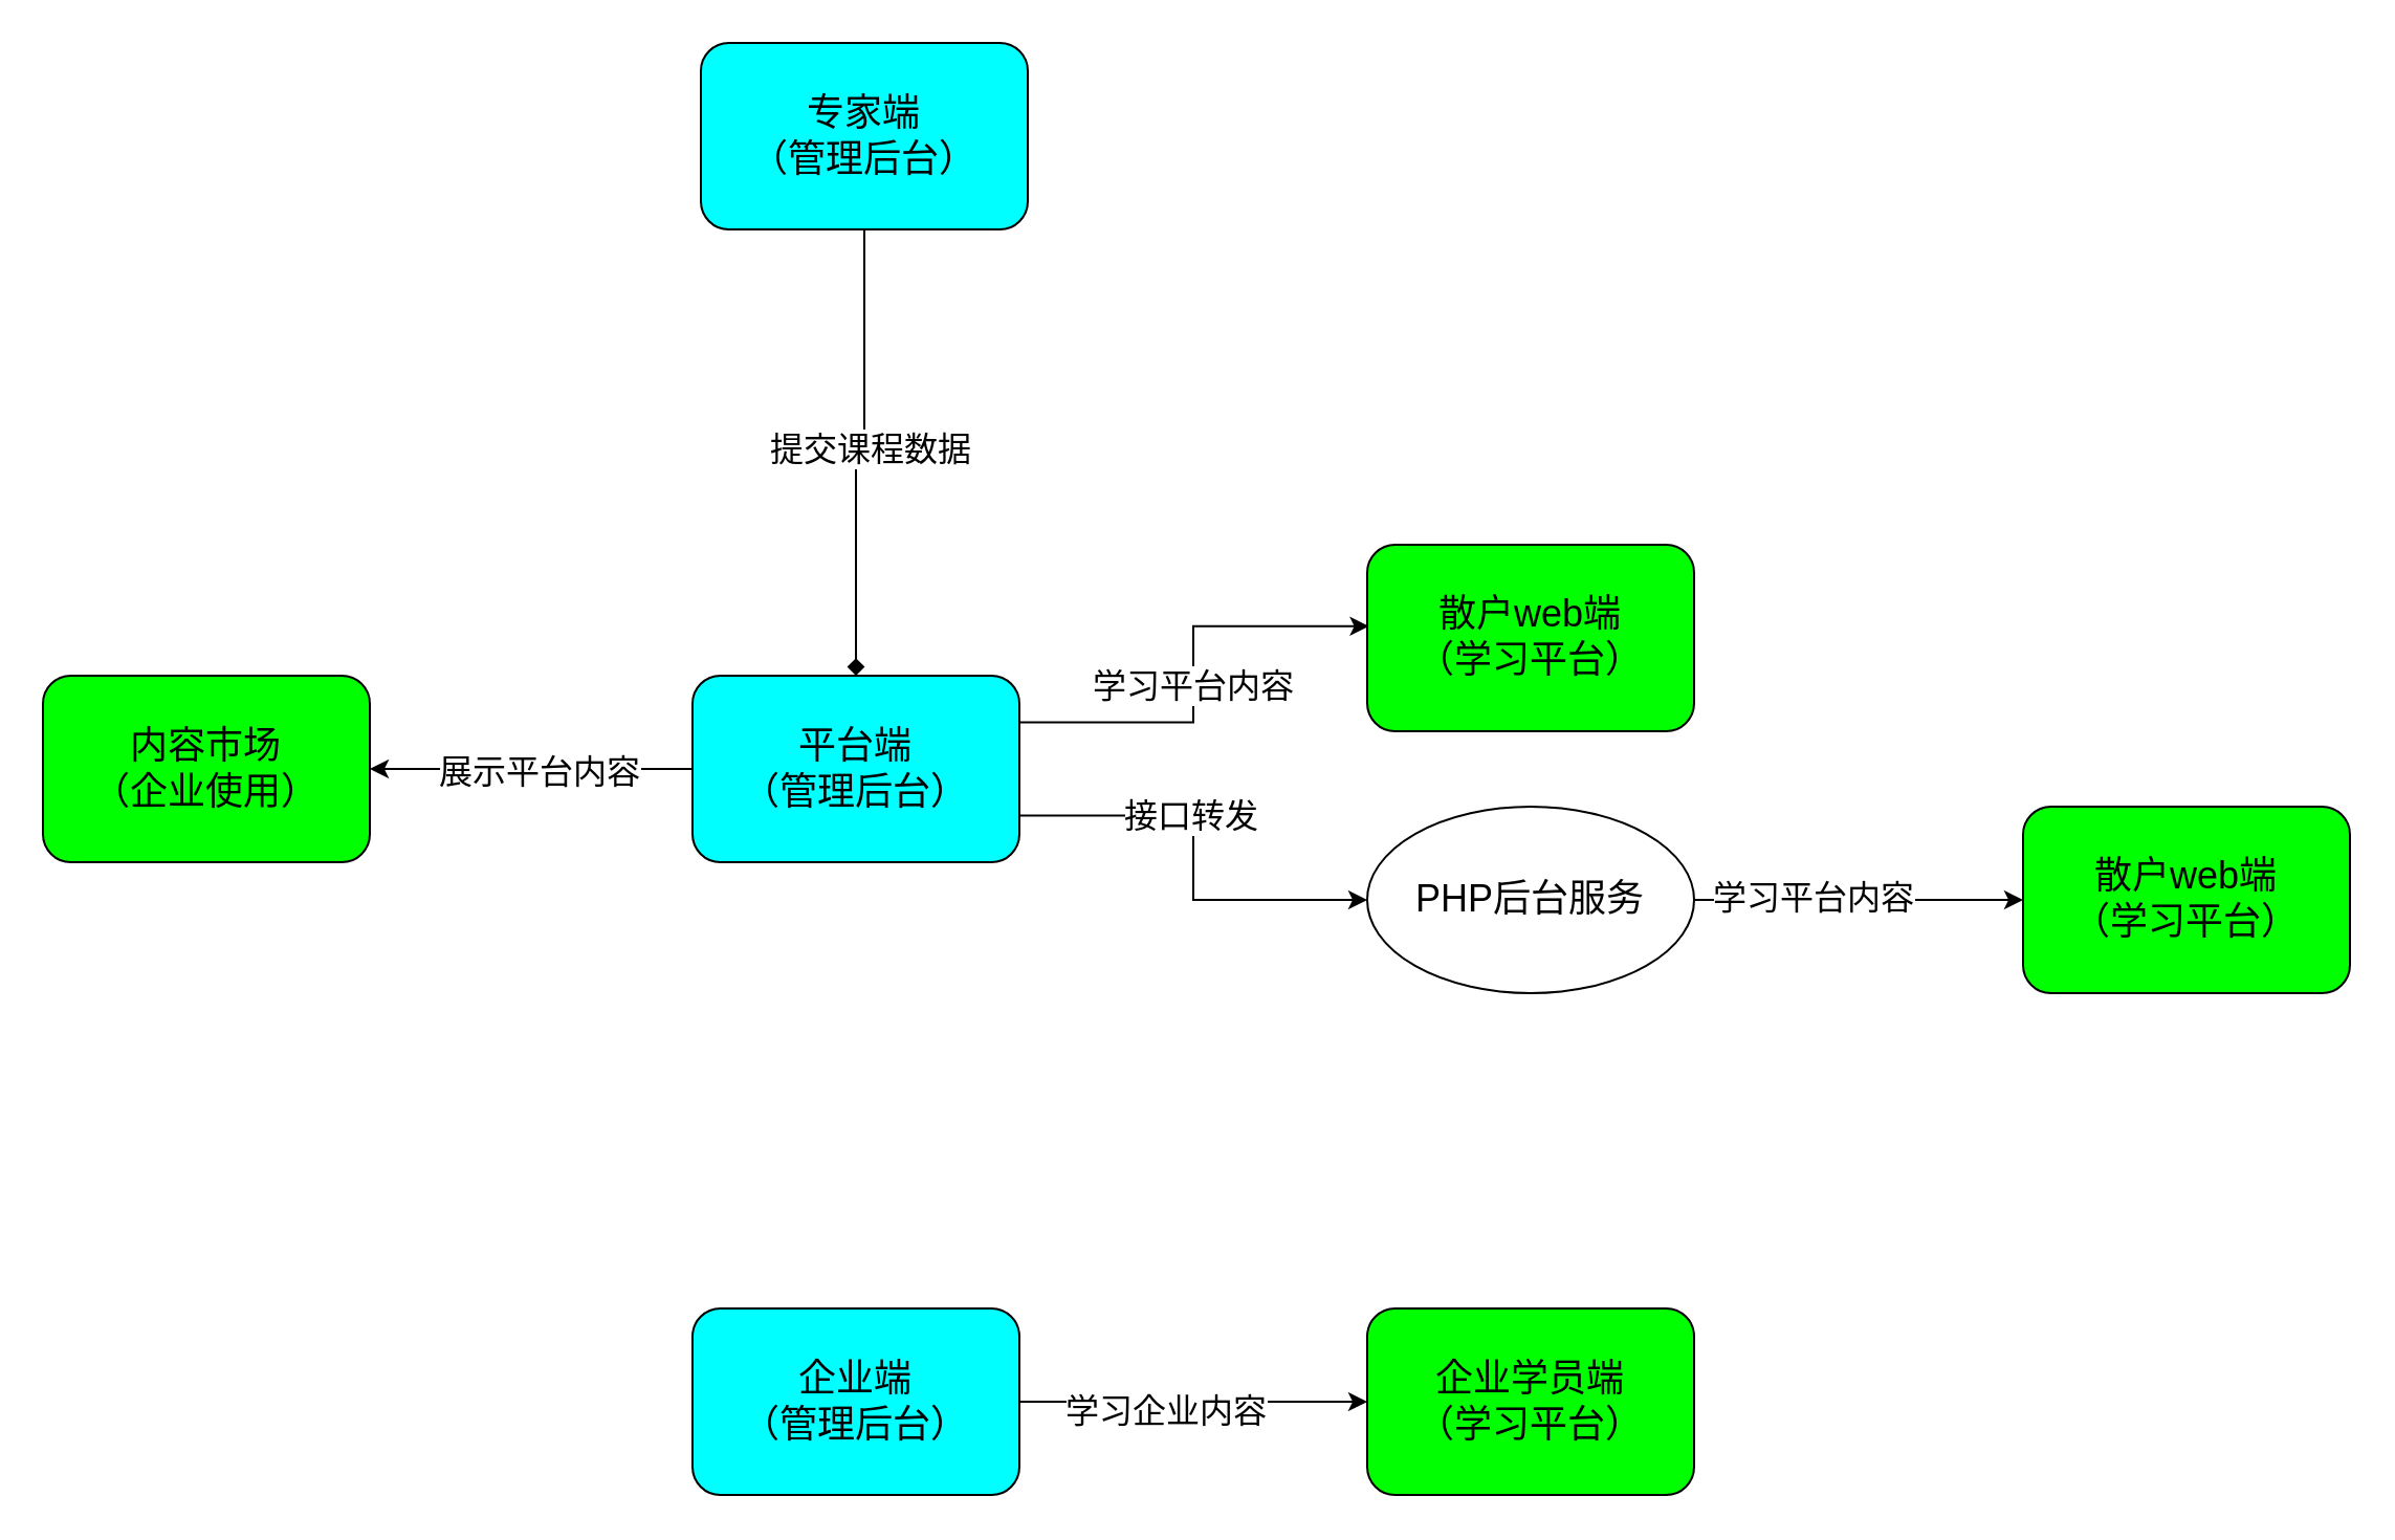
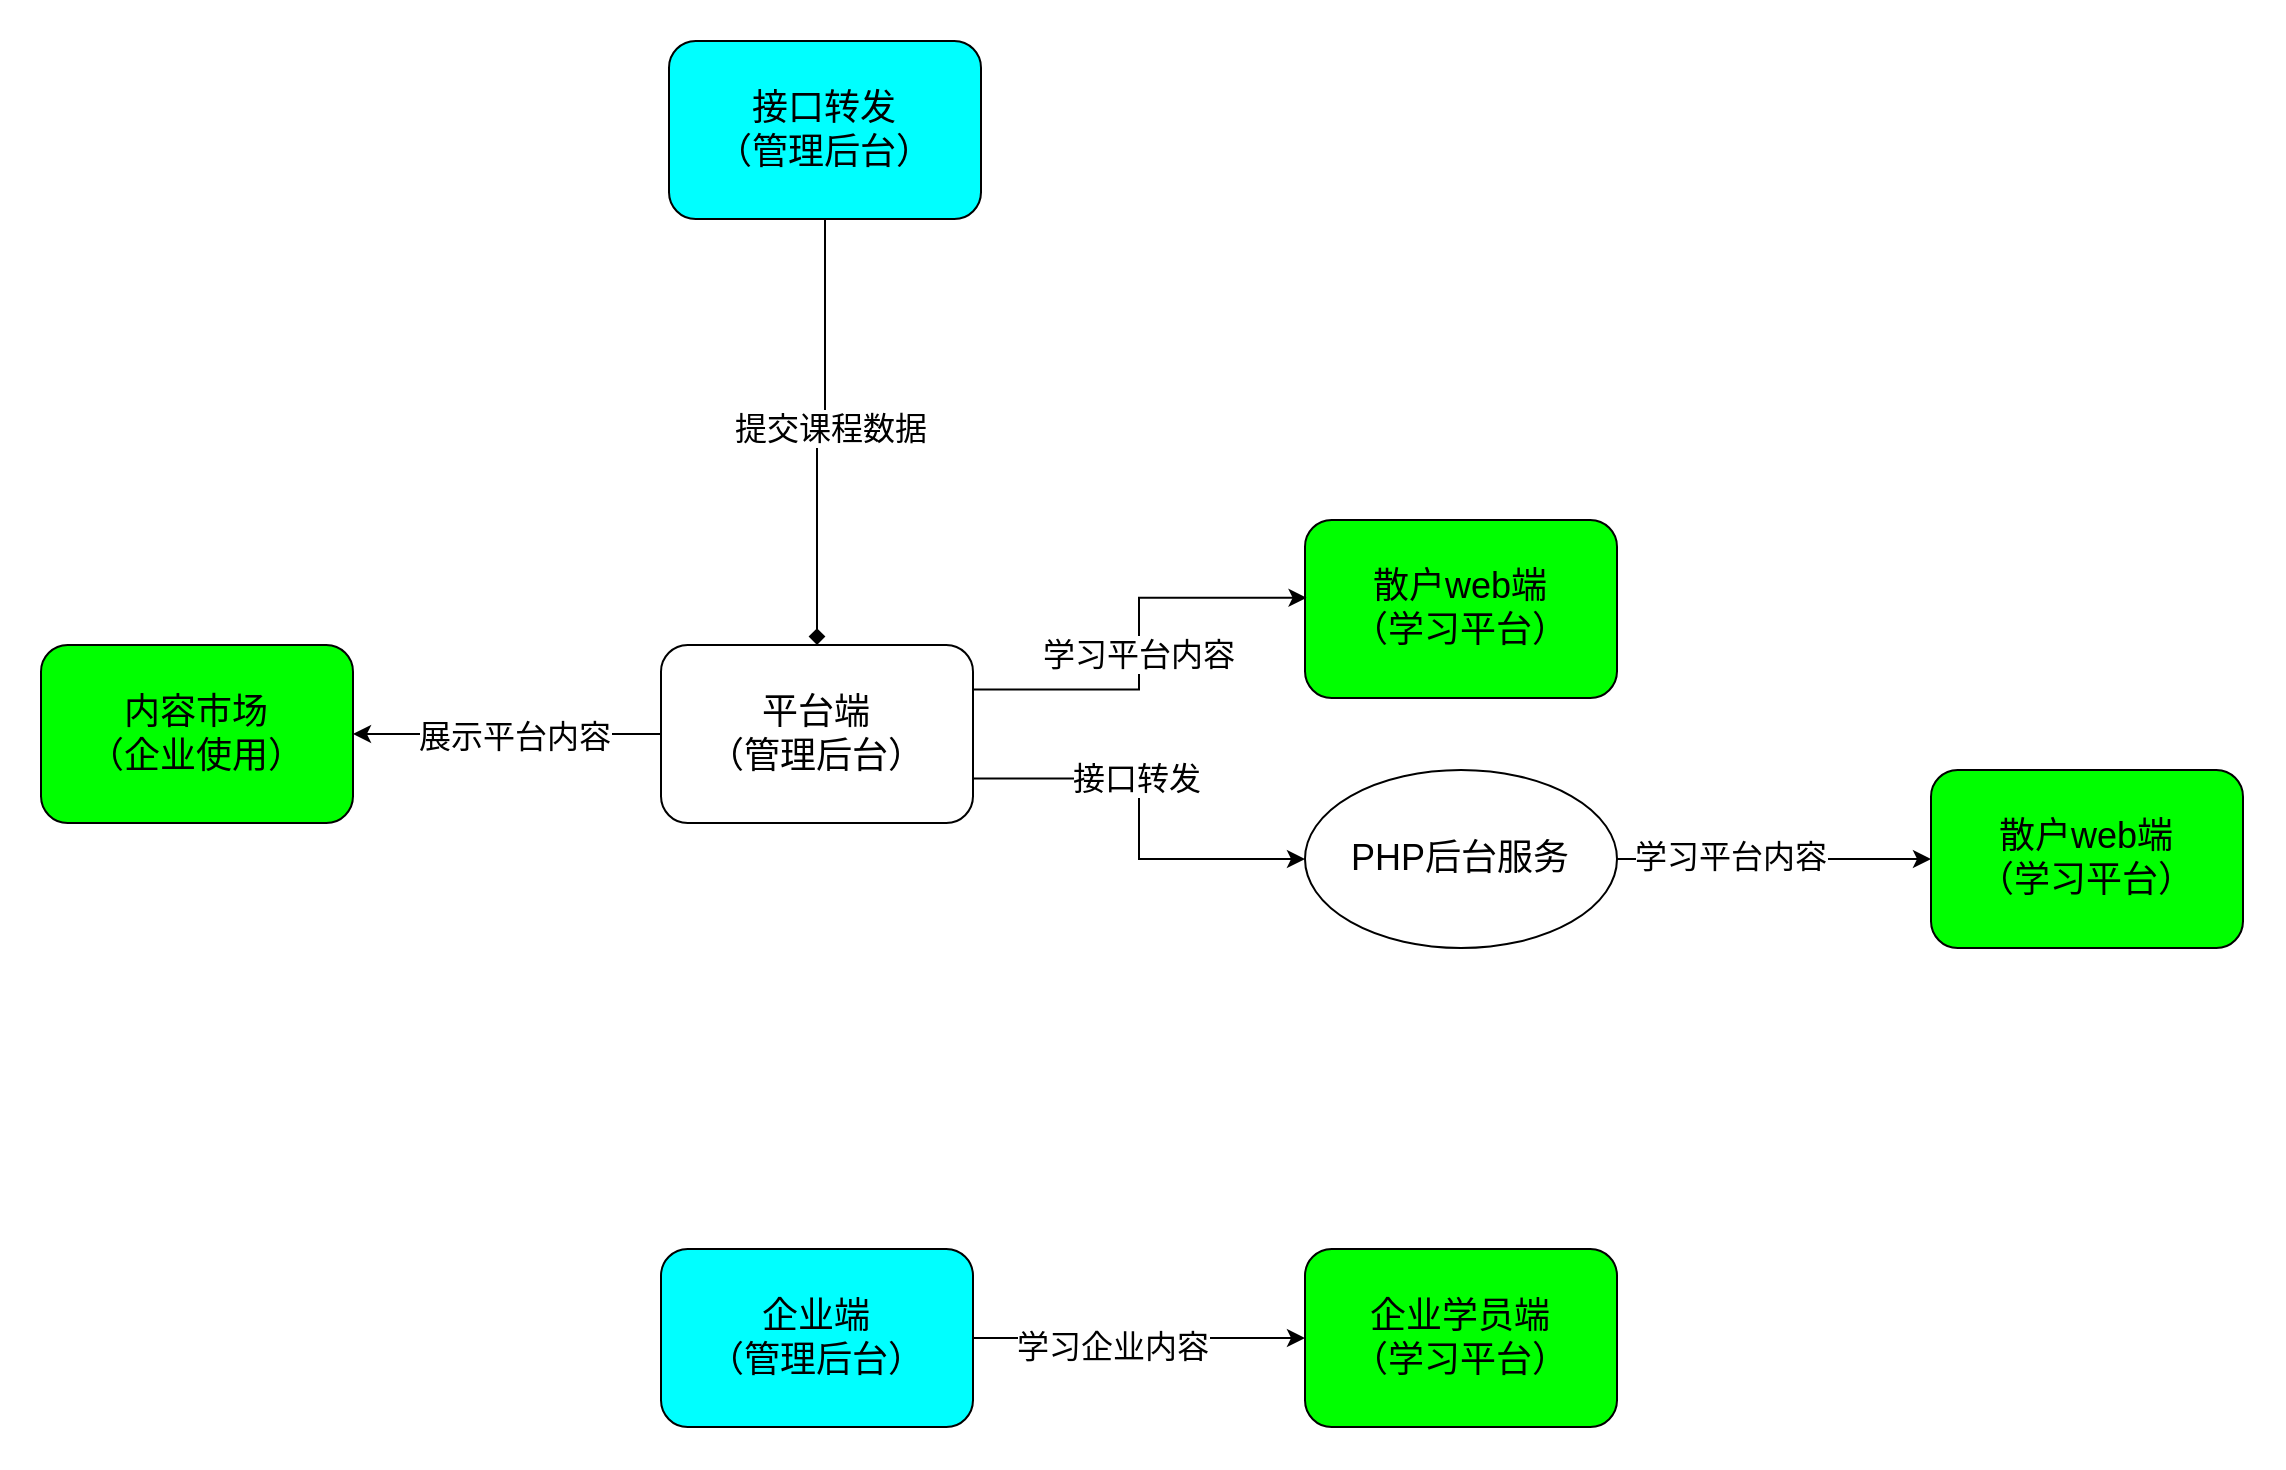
- <mxCell id="4" value="专家端&lt;br&gt;（管理后台）" style="rounded=1;whiteSpace=wrap;html=1;fontSize=18;fillColor=#00FFFF;" vertex="1" parent="1"><mxGeometry x="334" y="20" width="156" height="89" as="geometry" /></mxCell>
+ <mxCell id="4" value="接口转发&lt;br&gt;（管理后台）" style="rounded=1;whiteSpace=wrap;html=1;fontSize=18;fillColor=#00FFFF;" vertex="1" parent="1"><mxGeometry x="334" y="20" width="156" height="89" as="geometry" /></mxCell>
- <mxCell id="9" value="平台端&lt;br&gt;（管理后台）" style="rounded=1;whiteSpace=wrap;html=1;fontSize=18;fillColor=#00FFFF;" vertex="1" parent="1"><mxGeometry x="330" y="322" width="156" height="89" as="geometry" /></mxCell>
+ <mxCell id="9" value="平台端&lt;br&gt;（管理后台）" style="rounded=1;whiteSpace=wrap;html=1;fontSize=18;fillColor=#ffffff;" vertex="1" parent="1"><mxGeometry x="330" y="322" width="156" height="89" as="geometry" /></mxCell>
